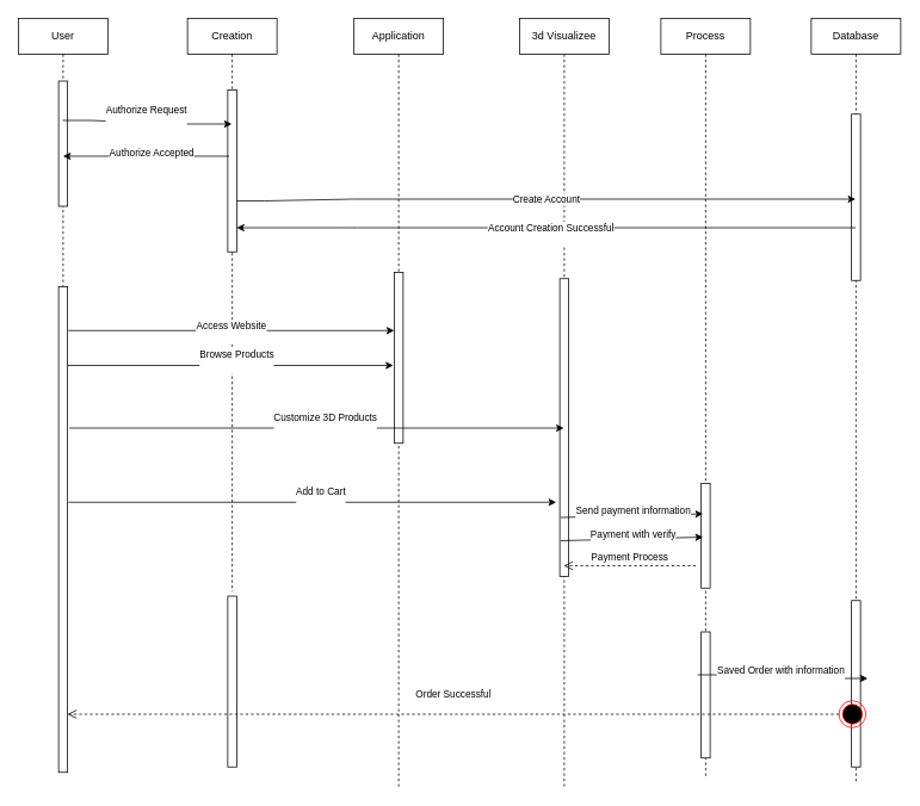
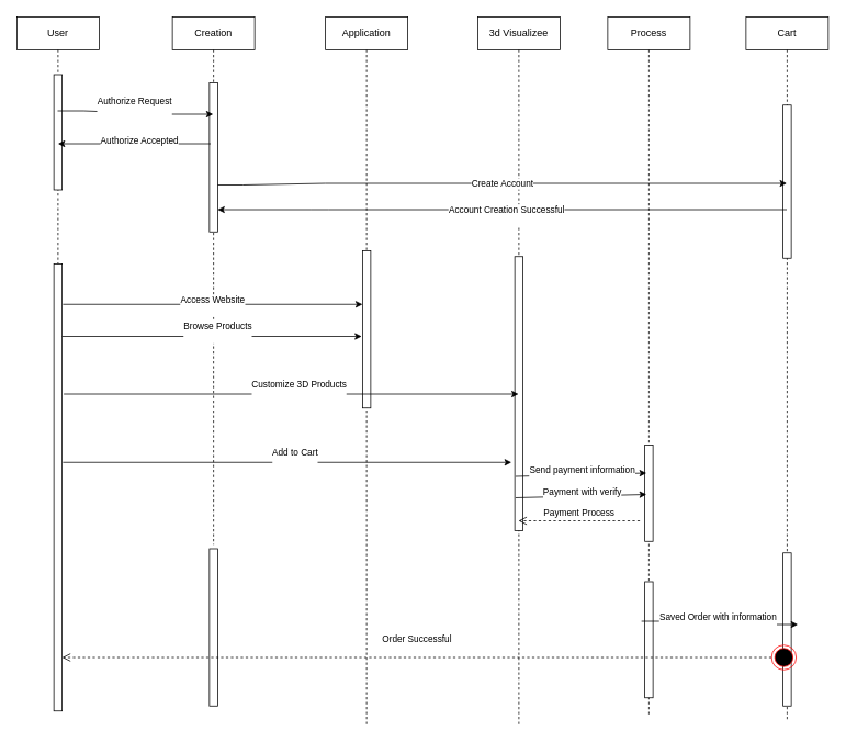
- <mxCell id="11" value="Database" style="shape=umlLifeline;perimeter=lifelinePerimeter;whiteSpace=wrap;html=1;container=0;dropTarget=0;collapsible=0;recursiveResize=0;outlineConnect=0;portConstraint=eastwest;newEdgeStyle={&quot;edgeStyle&quot;:&quot;elbowEdgeStyle&quot;,&quot;elbow&quot;:&quot;vertical&quot;,&quot;curved&quot;:0,&quot;rounded&quot;:0};" parent="1" vertex="1"><mxGeometry x="906" y="20" width="100" height="853" as="geometry" /></mxCell>
+ <mxCell id="11" value="Cart" style="shape=umlLifeline;perimeter=lifelinePerimeter;whiteSpace=wrap;html=1;container=0;dropTarget=0;collapsible=0;recursiveResize=0;outlineConnect=0;portConstraint=eastwest;newEdgeStyle={&quot;edgeStyle&quot;:&quot;elbowEdgeStyle&quot;,&quot;elbow&quot;:&quot;vertical&quot;,&quot;curved&quot;:0,&quot;rounded&quot;:0};" parent="1" vertex="1"><mxGeometry x="906" y="20" width="100" height="853" as="geometry" /></mxCell>
